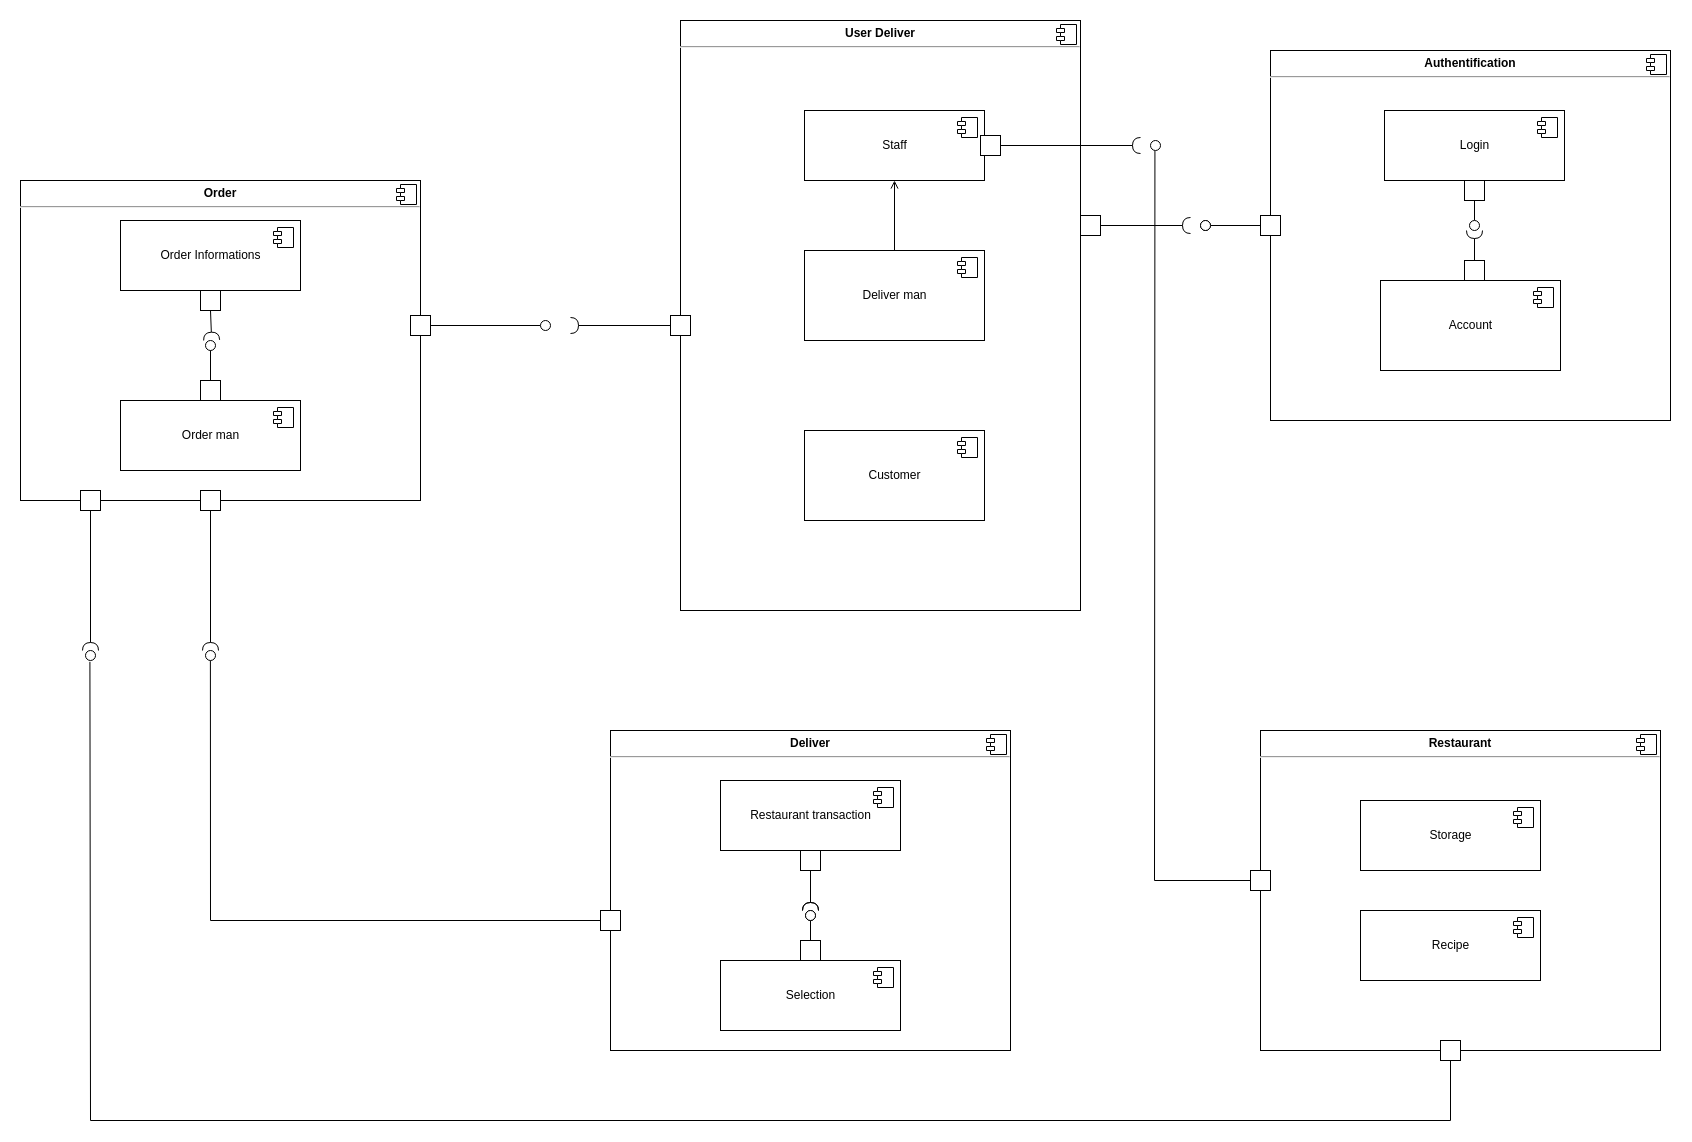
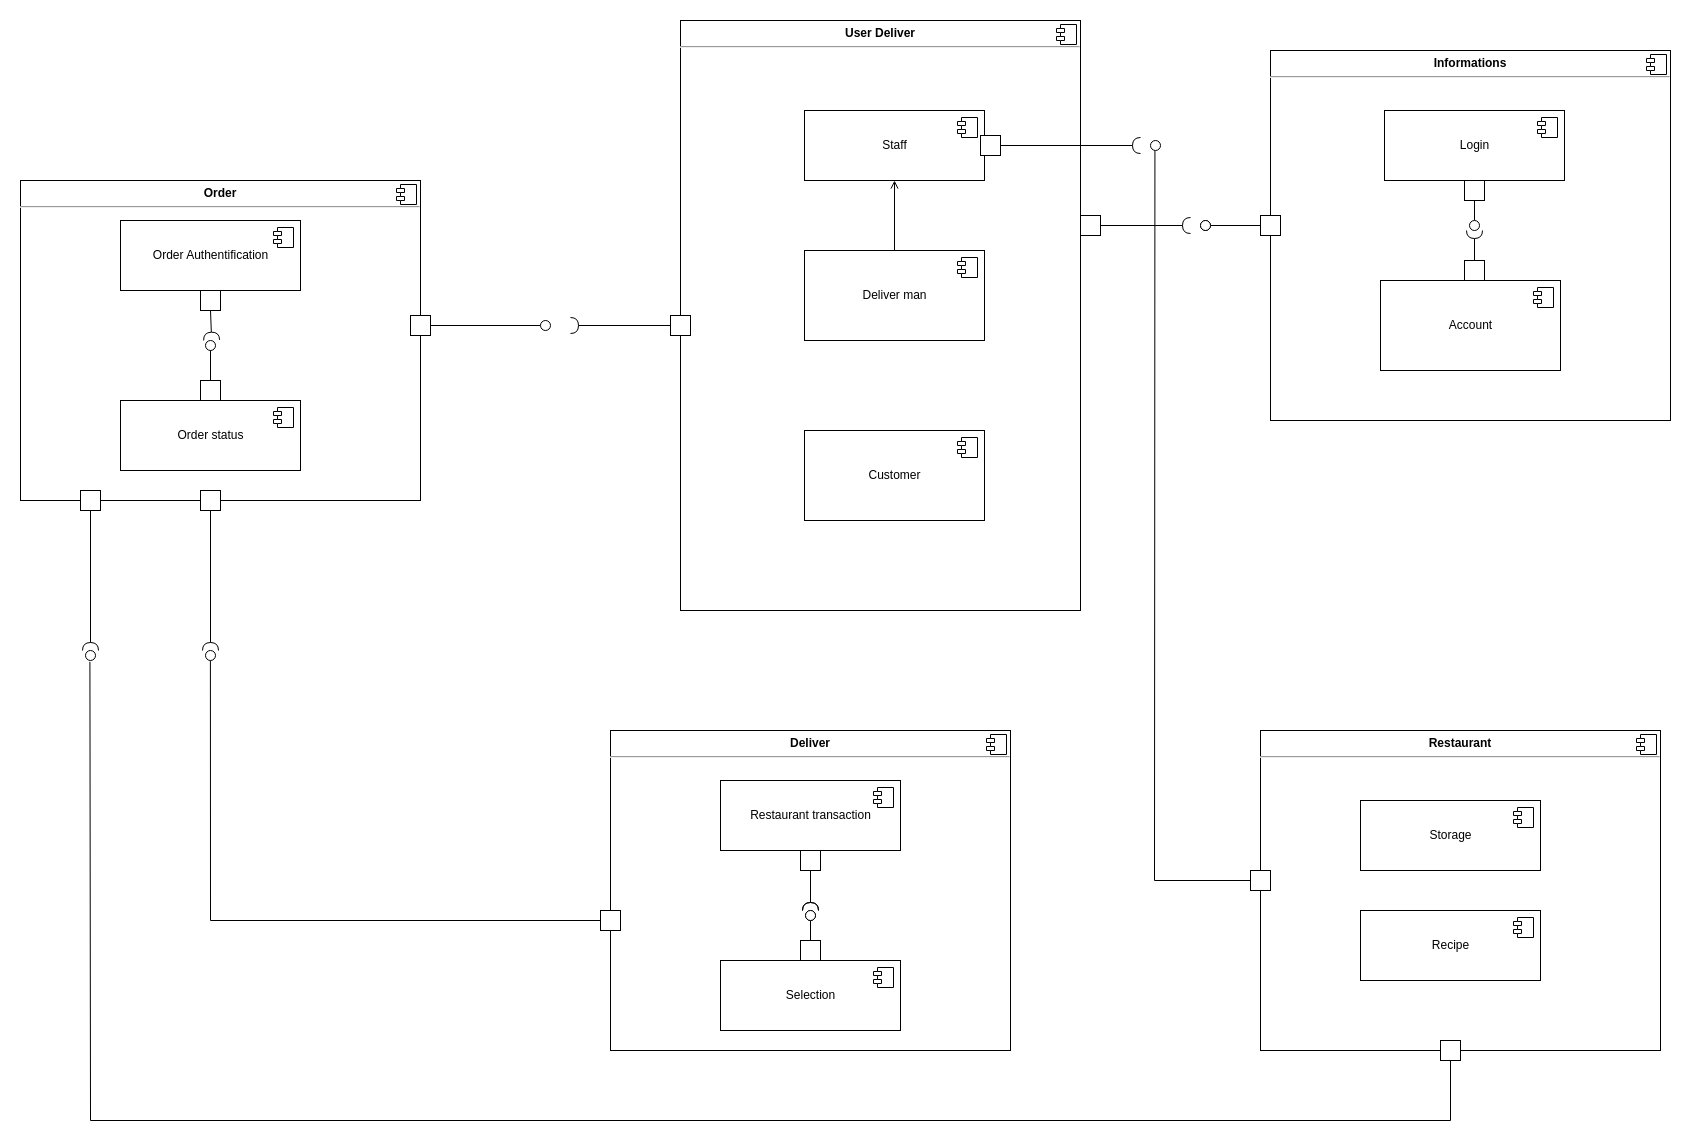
- <mxCell id="2" value="&lt;p style=&quot;margin: 0px ; margin-top: 6px ; text-align: center&quot;&gt;&lt;b&gt;Authentification&lt;/b&gt;&lt;br&gt;&lt;/p&gt;&lt;hr&gt;&lt;p style=&quot;margin: 0px ; margin-left: 8px&quot;&gt;&lt;br&gt;&lt;/p&gt;" style="align=left;overflow=fill;html=1;dropTarget=0;" parent="1" vertex="1"><mxGeometry x="1270" y="50" width="400" height="370" as="geometry" /></mxCell>
+ <mxCell id="2" value="&lt;p style=&quot;margin: 0px ; margin-top: 6px ; text-align: center&quot;&gt;&lt;b&gt;Informations&lt;/b&gt;&lt;br&gt;&lt;/p&gt;&lt;hr&gt;&lt;p style=&quot;margin: 0px ; margin-left: 8px&quot;&gt;&lt;br&gt;&lt;/p&gt;" style="align=left;overflow=fill;html=1;dropTarget=0;" parent="1" vertex="1"><mxGeometry x="1270" y="50" width="400" height="370" as="geometry" /></mxCell>
- <mxCell id="28" value="Order Informations" style="html=1;dropTarget=0;" parent="1" vertex="1"><mxGeometry x="120" y="220" width="180" height="70" as="geometry" /></mxCell>
+ <mxCell id="28" value="Order Authentification" style="html=1;dropTarget=0;" parent="1" vertex="1"><mxGeometry x="120" y="220" width="180" height="70" as="geometry" /></mxCell>
- <mxCell id="30" value="Order man" style="html=1;dropTarget=0;" parent="1" vertex="1"><mxGeometry x="120" y="400" width="180" height="70" as="geometry" /></mxCell>
+ <mxCell id="30" value="Order status" style="html=1;dropTarget=0;" parent="1" vertex="1"><mxGeometry x="120" y="400" width="180" height="70" as="geometry" /></mxCell>
